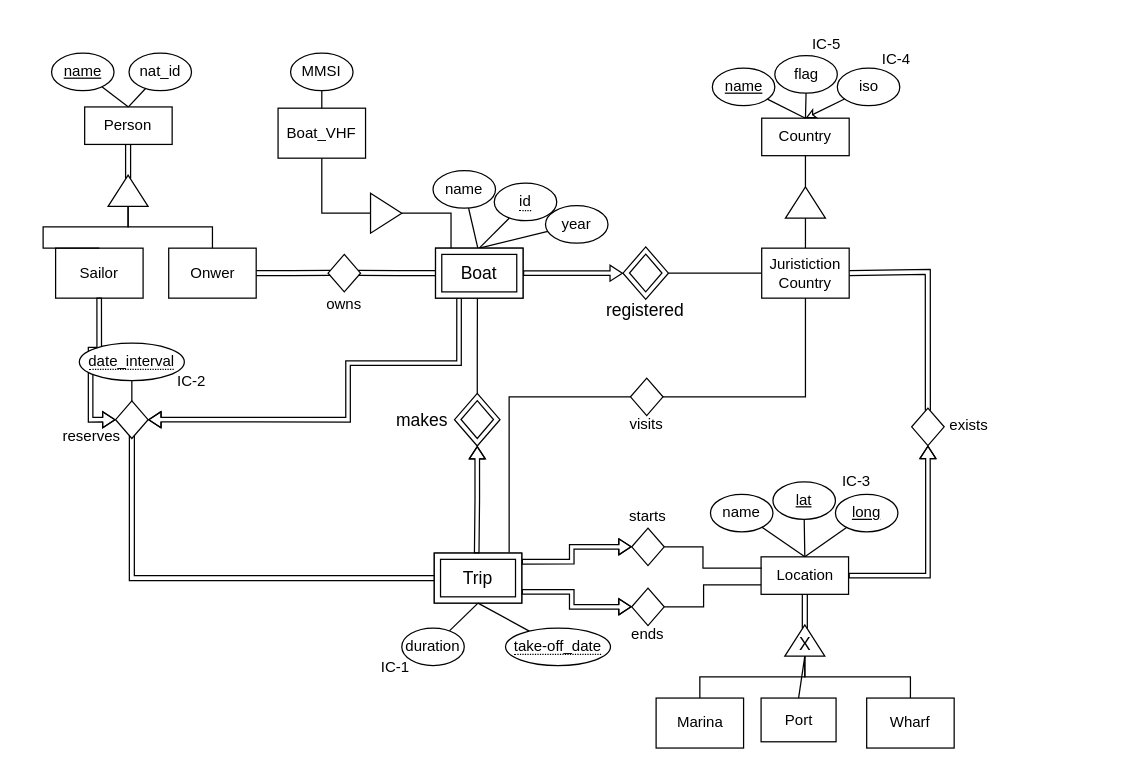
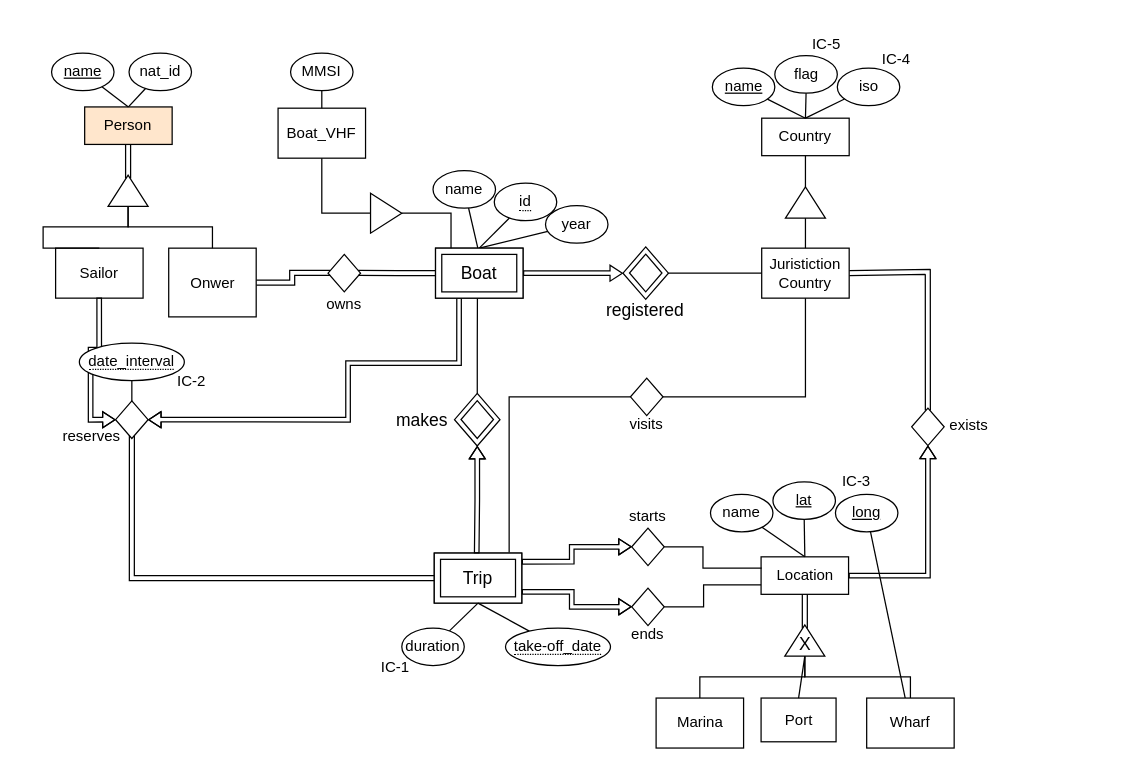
- <mxCell id="24" style="edgeStyle=none;rounded=0;orthogonalLoop=1;jettySize=auto;html=1;entryX=0.5;entryY=0;entryDx=0;entryDy=0;endArrow=classic;endFill=0;" parent="20" source="21" target="23" edge="1"><mxGeometry relative="1" as="geometry" /></mxCell>
+ <mxCell id="24" style="edgeStyle=none;rounded=0;orthogonalLoop=1;jettySize=auto;html=1;entryX=0.5;entryY=0;entryDx=0;entryDy=0;endArrow=none;endFill=0;" parent="20" source="21" target="23" edge="1"><mxGeometry relative="1" as="geometry" /></mxCell>
- <mxCell id="81" value="Person" style="rounded=0;whiteSpace=wrap;html=1;container=0;" parent="1" vertex="1"><mxGeometry x="67.25" y="85" width="70" height="30" as="geometry" /></mxCell>
+ <mxCell id="81" value="Person" style="rounded=0;whiteSpace=wrap;html=1;container=0;fillColor=#ffe6cc;" parent="1" vertex="1"><mxGeometry x="67.25" y="85" width="70" height="30" as="geometry" /></mxCell>
- <mxCell id="86" value="Onwer" style="rounded=0;whiteSpace=wrap;html=1;fontColor=#000000;fillColor=default;strokeWidth=1;shadow=0;sketch=0;" parent="1" vertex="1"><mxGeometry x="134.5" y="198" width="70" height="40" as="geometry" /></mxCell>
+ <mxCell id="86" value="Onwer" style="rounded=0;whiteSpace=wrap;html=1;fontColor=#000000;fillColor=default;strokeWidth=1;shadow=0;sketch=0;" parent="1" vertex="1"><mxGeometry x="134.5" y="198" width="70" height="55" as="geometry" /></mxCell>
- <mxCell id="12" style="edgeStyle=none;rounded=0;orthogonalLoop=1;jettySize=auto;html=1;entryX=0.5;entryY=0;entryDx=0;entryDy=0;endArrow=none;endFill=0;" parent="8" source="9" target="11" edge="1"><mxGeometry relative="1" as="geometry" /></mxCell>
+ <mxCell id="12" style="edgeStyle=none;rounded=0;orthogonalLoop=1;jettySize=auto;html=1;endArrow=none;endFill=0;" parent="8" source="9" target="33" edge="1"><mxGeometry relative="1" as="geometry" /></mxCell>
